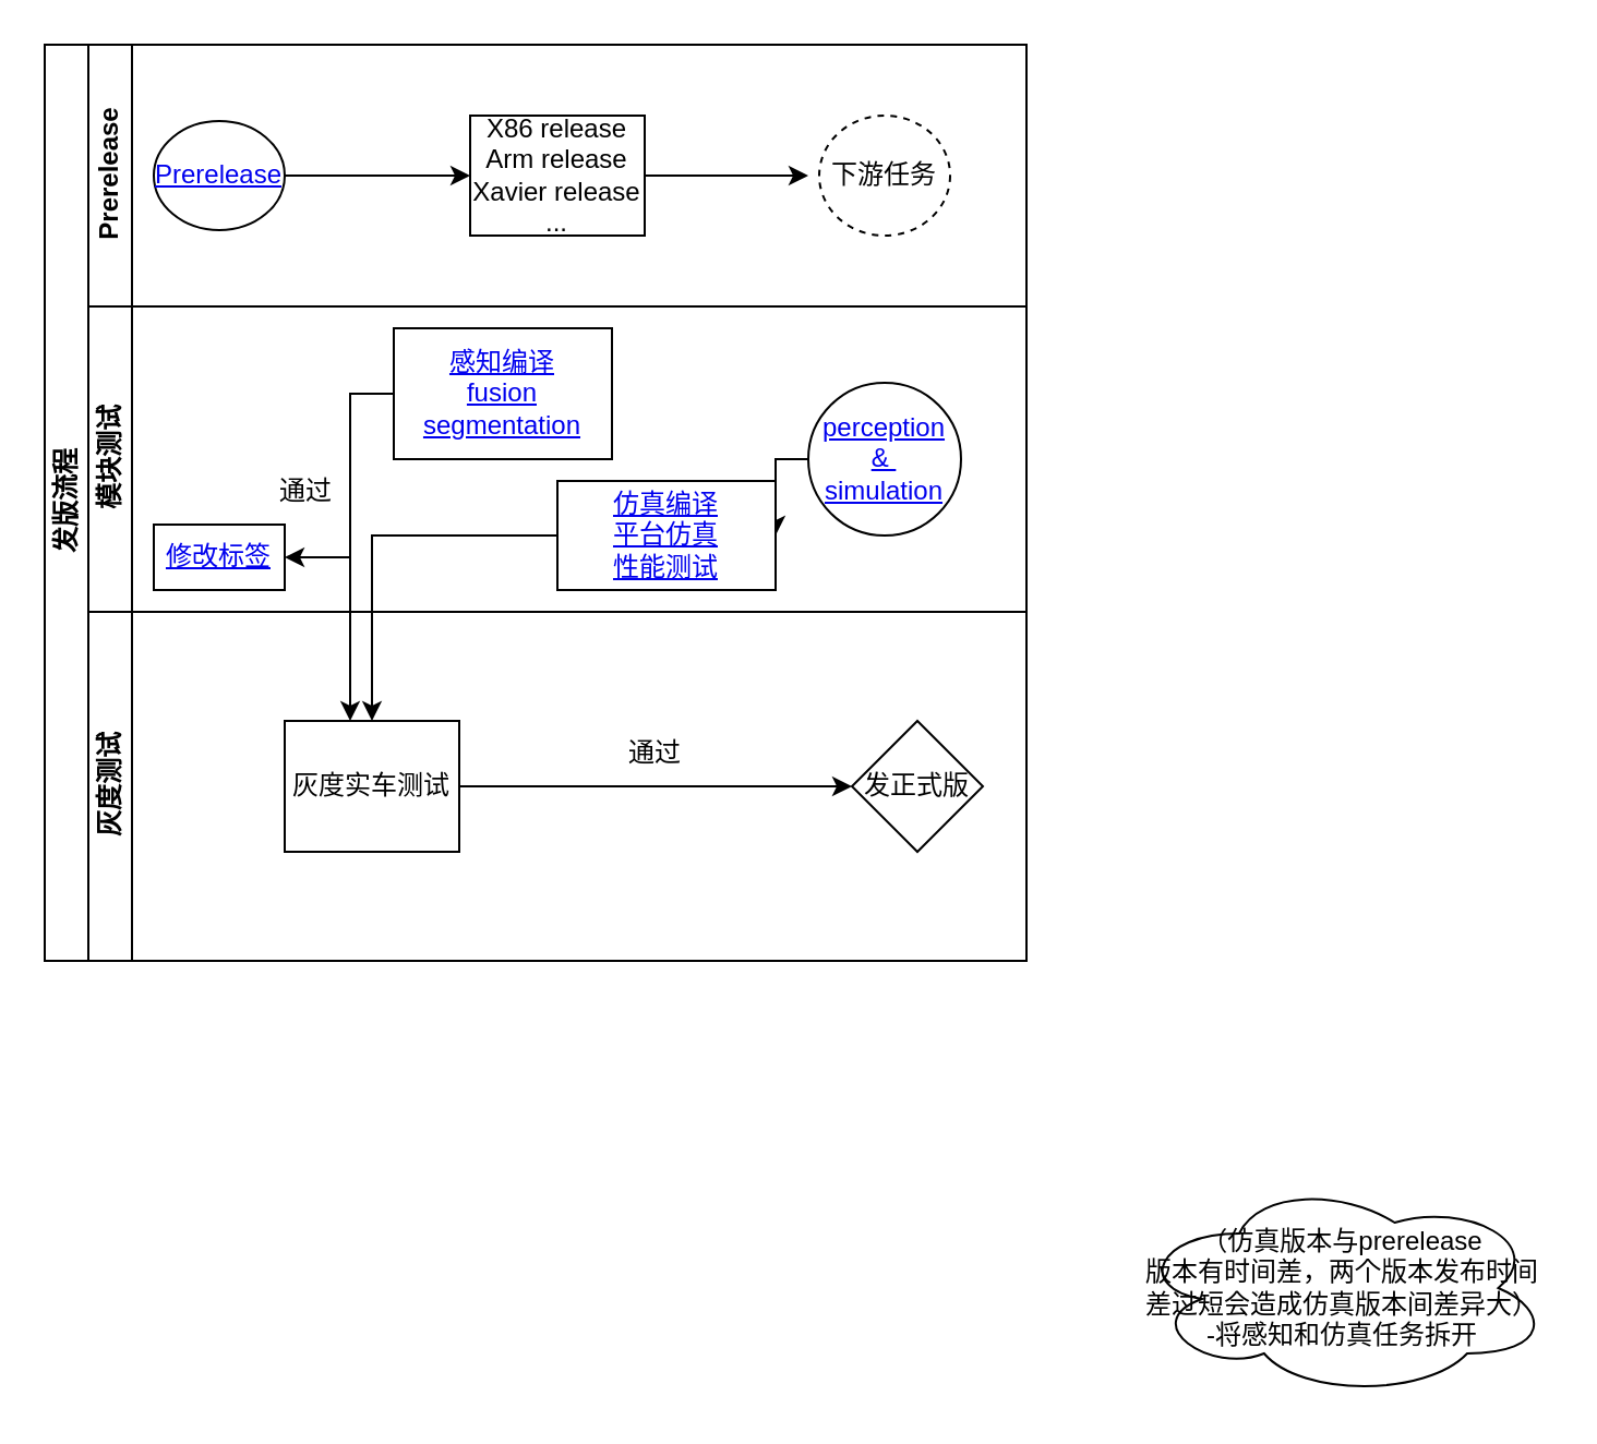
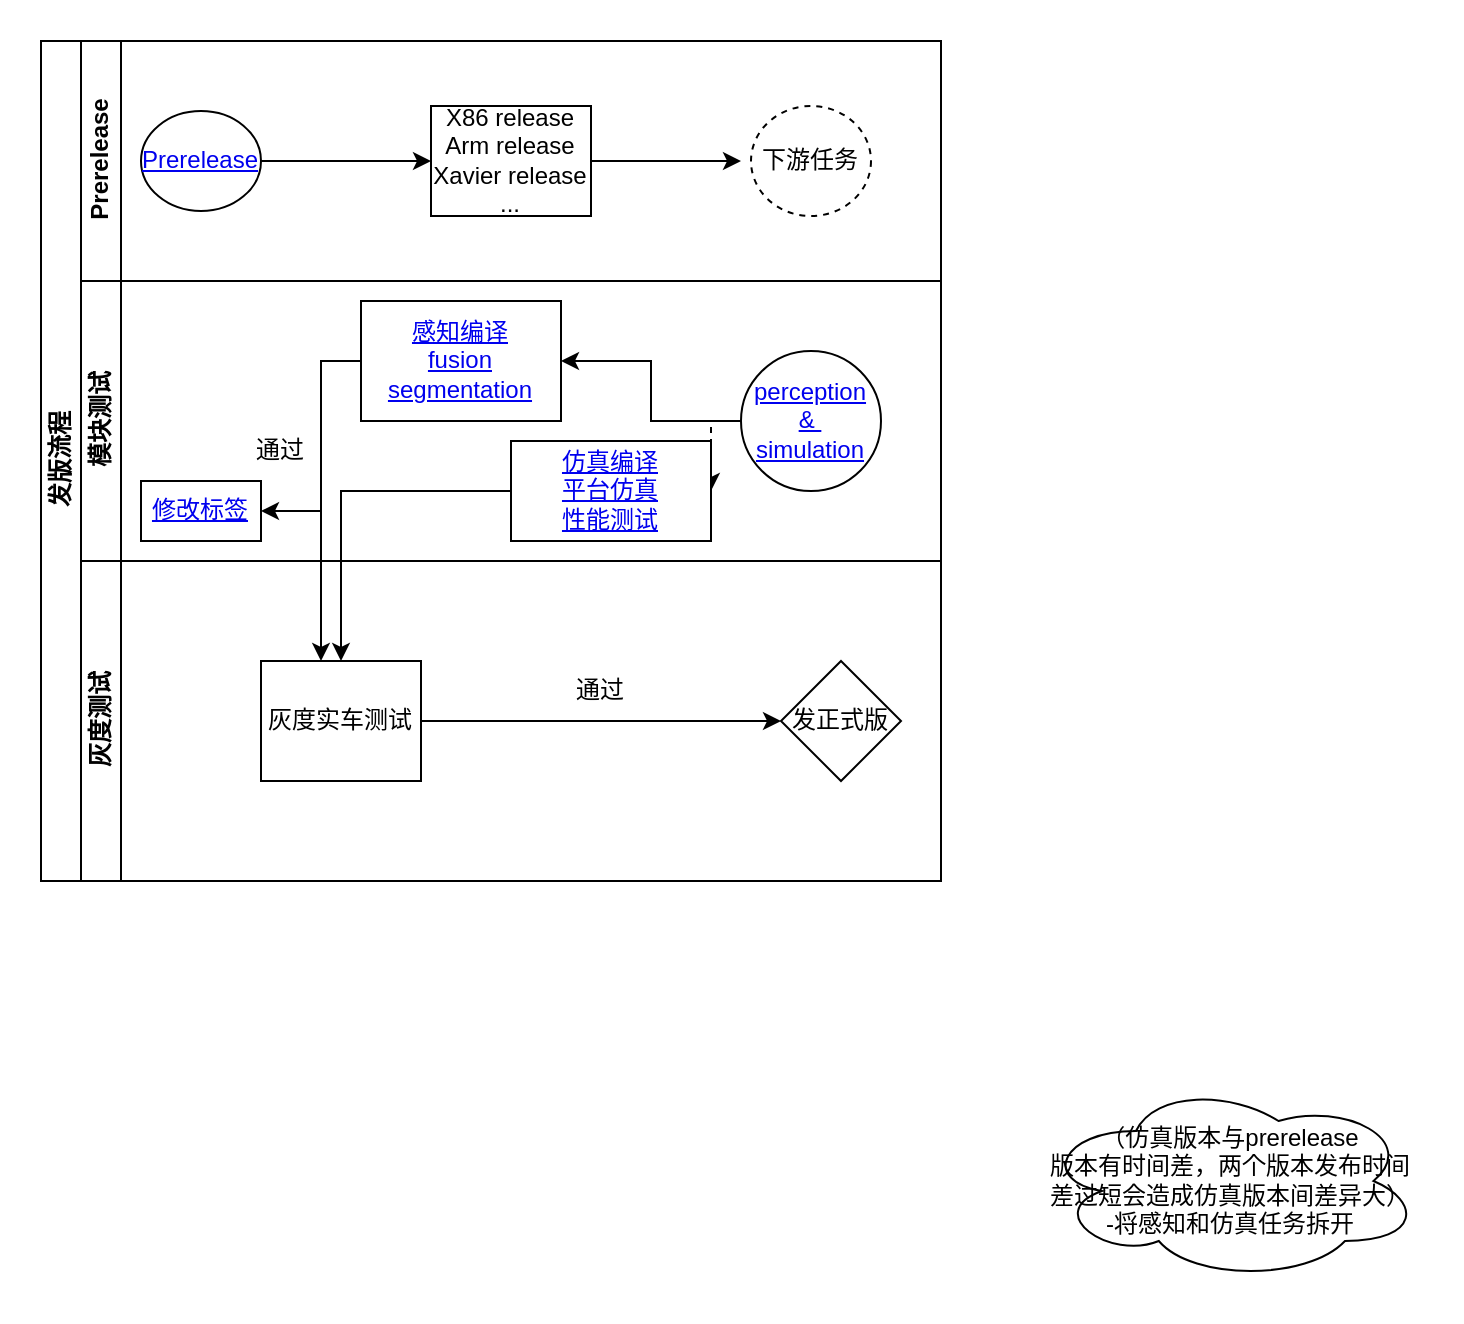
+ <mxCell id="12" style="edgeStyle=orthogonalEdgeStyle;rounded=0;orthogonalLoop=1;jettySize=auto;html=1;entryX=1;entryY=0.5;entryDx=0;entryDy=0;" parent="9" source="14" target="11" edge="1"><mxGeometry relative="1" as="geometry" /></mxCell>
- <mxCell id="13" style="edgeStyle=orthogonalEdgeStyle;rounded=0;orthogonalLoop=1;jettySize=auto;html=1;exitX=0;exitY=0.5;exitDx=0;exitDy=0;entryX=1;entryY=0.5;entryDx=0;entryDy=0;" parent="9" source="14" target="15" edge="1"><mxGeometry relative="1" as="geometry" /></mxCell>
+ <mxCell id="13" style="edgeStyle=orthogonalEdgeStyle;rounded=0;orthogonalLoop=1;jettySize=auto;html=1;exitX=0;exitY=0.5;exitDx=0;exitDy=0;entryX=1;entryY=0.5;entryDx=0;entryDy=0;dashed=1;" parent="9" source="14" target="15" edge="1"><mxGeometry relative="1" as="geometry" /></mxCell>
